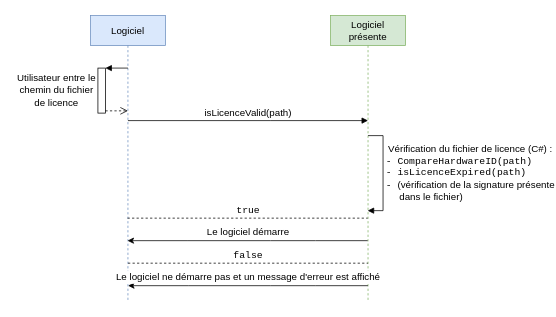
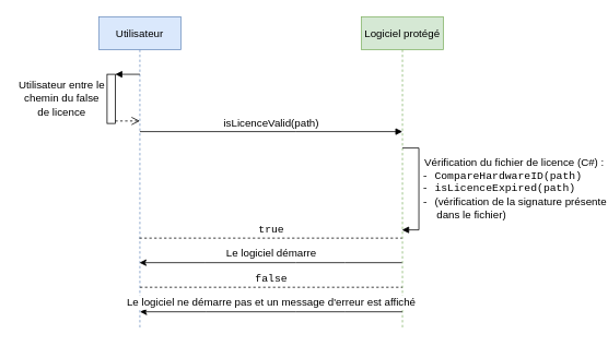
- <mxCell id="2" value="Logiciel" style="shape=umlLifeline;perimeter=lifelinePerimeter;whiteSpace=wrap;html=1;container=1;collapsible=0;recursiveResize=0;outlineConnect=0;fillColor=#dae8fc;strokeColor=#6c8ebf;fontSize=13;" vertex="1" parent="1"><mxGeometry x="120" y="20" width="100" height="380" as="geometry" /></mxCell>
+ <mxCell id="2" value="Utilisateur" style="shape=umlLifeline;perimeter=lifelinePerimeter;whiteSpace=wrap;html=1;container=1;collapsible=0;recursiveResize=0;outlineConnect=0;fillColor=#dae8fc;strokeColor=#6c8ebf;fontSize=13;" vertex="1" parent="1"><mxGeometry x="120" y="20" width="100" height="380" as="geometry" /></mxCell>
- <mxCell id="4" value="&lt;div style=&quot;font-size: 13px;&quot;&gt;Logiciel présente&lt;br style=&quot;font-size: 13px;&quot;&gt;&lt;/div&gt;" style="shape=umlLifeline;perimeter=lifelinePerimeter;whiteSpace=wrap;html=1;container=1;collapsible=0;recursiveResize=0;outlineConnect=0;fillColor=#d5e8d4;strokeColor=#82b366;fontSize=13;" vertex="1" parent="1"><mxGeometry x="440" y="20" width="100" height="380" as="geometry" /></mxCell>
+ <mxCell id="4" value="&lt;div style=&quot;font-size: 13px;&quot;&gt;Logiciel protégé&lt;br style=&quot;font-size: 13px;&quot;&gt;&lt;/div&gt;" style="shape=umlLifeline;perimeter=lifelinePerimeter;whiteSpace=wrap;html=1;container=1;collapsible=0;recursiveResize=0;outlineConnect=0;fillColor=#d5e8d4;strokeColor=#82b366;fontSize=13;" vertex="1" parent="1"><mxGeometry x="440" y="20" width="100" height="380" as="geometry" /></mxCell>
- <mxCell id="8" value="&lt;div style=&quot;font-size: 13px;&quot;&gt;&lt;font style=&quot;font-size: 13px;&quot; face=&quot;Helvetica&quot;&gt;Utilisateur entre le &lt;br style=&quot;font-size: 13px;&quot;&gt;&lt;/font&gt;&lt;/div&gt;&lt;font style=&quot;font-size: 13px;&quot; face=&quot;Helvetica&quot;&gt;chemin du fichier de licence&lt;/font&gt;" style="text;html=1;strokeColor=none;fillColor=none;align=center;verticalAlign=middle;whiteSpace=wrap;rounded=0;fontFamily=Courier New;fontSize=13;" vertex="1" parent="1"><mxGeometry x="20" y="100" width="110" height="40" as="geometry" /></mxCell>
+ <mxCell id="8" value="&lt;div style=&quot;font-size: 13px;&quot;&gt;&lt;font style=&quot;font-size: 13px;&quot; face=&quot;Helvetica&quot;&gt;Utilisateur entre le &lt;br style=&quot;font-size: 13px;&quot;&gt;&lt;/font&gt;&lt;/div&gt;&lt;font style=&quot;font-size: 13px;&quot; face=&quot;Helvetica&quot;&gt;chemin du false de licence&lt;/font&gt;" style="text;html=1;strokeColor=none;fillColor=none;align=center;verticalAlign=middle;whiteSpace=wrap;rounded=0;fontFamily=Courier New;fontSize=13;" vertex="1" parent="1"><mxGeometry x="20" y="100" width="110" height="40" as="geometry" /></mxCell>
